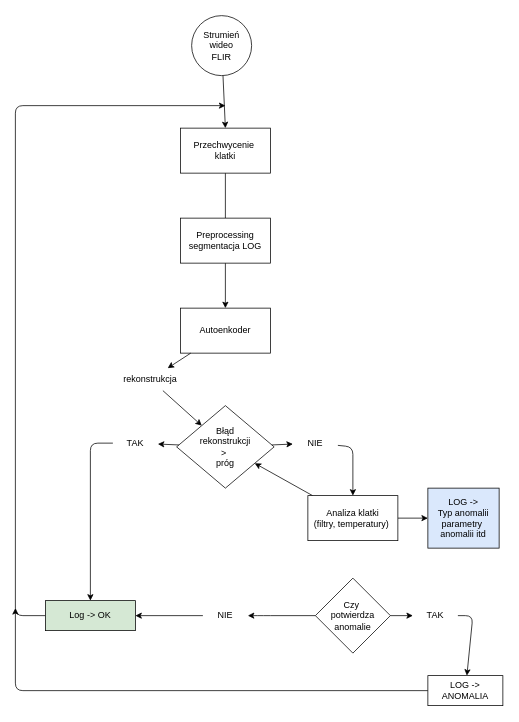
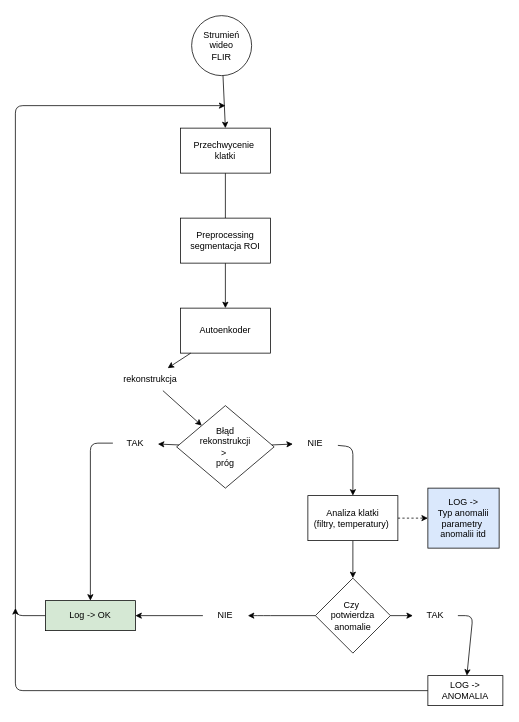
- <mxCell id="5" value="Preprocessing&lt;br&gt;segmentacja LOG" style="rounded=0;whiteSpace=wrap;html=1;" vertex="1" parent="1"><mxGeometry x="240" y="290" width="120" height="60" as="geometry" /></mxCell>
+ <mxCell id="5" value="Preprocessing&lt;br&gt;segmentacja ROI" style="rounded=0;whiteSpace=wrap;html=1;" vertex="1" parent="1"><mxGeometry x="240" y="290" width="120" height="60" as="geometry" /></mxCell>
- <mxCell id="15" value="" style="edgeStyle=none;html=1;" edge="1" parent="1" source="17" target="12"><mxGeometry relative="1" as="geometry" /></mxCell>
+ <mxCell id="15" value="" style="edgeStyle=none;html=1;" edge="1" parent="1" source="17" target="20"><mxGeometry relative="1" as="geometry" /></mxCell>
- <mxCell id="16" value="" style="edgeStyle=none;html=1;" edge="1" parent="1" source="17" target="33"><mxGeometry relative="1" as="geometry" /></mxCell>
+ <mxCell id="16" value="" style="edgeStyle=none;html=1;dashed=1;" edge="1" parent="1" source="17" target="33"><mxGeometry relative="1" as="geometry" /></mxCell>
